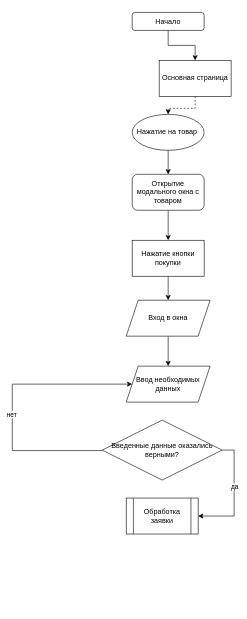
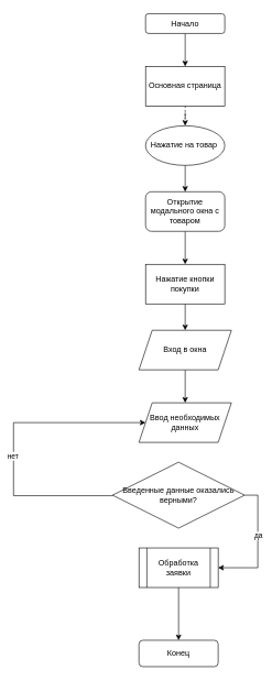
- <mxCell id="5" value="Основная страница" style="rounded=0;whiteSpace=wrap;html=1;" vertex="1" parent="1"><mxGeometry x="265" y="100" width="120" height="60" as="geometry" /></mxCell>
+ <mxCell id="5" value="Основная страница" style="rounded=0;whiteSpace=wrap;html=1;" vertex="1" parent="1"><mxGeometry x="220" y="100" width="120" height="60" as="geometry" /></mxCell>
+ <mxCell id="10" style="edgeStyle=orthogonalEdgeStyle;rounded=0;orthogonalLoop=1;jettySize=auto;html=1;" edge="1" parent="1" source="11" target="9"><mxGeometry relative="1" as="geometry" /></mxCell>
+ <mxCell id="9" value="Конец" style="rounded=1;whiteSpace=wrap;html=1;" vertex="1" parent="1"><mxGeometry x="210" y="970" width="120" height="40" as="geometry" /></mxCell>
